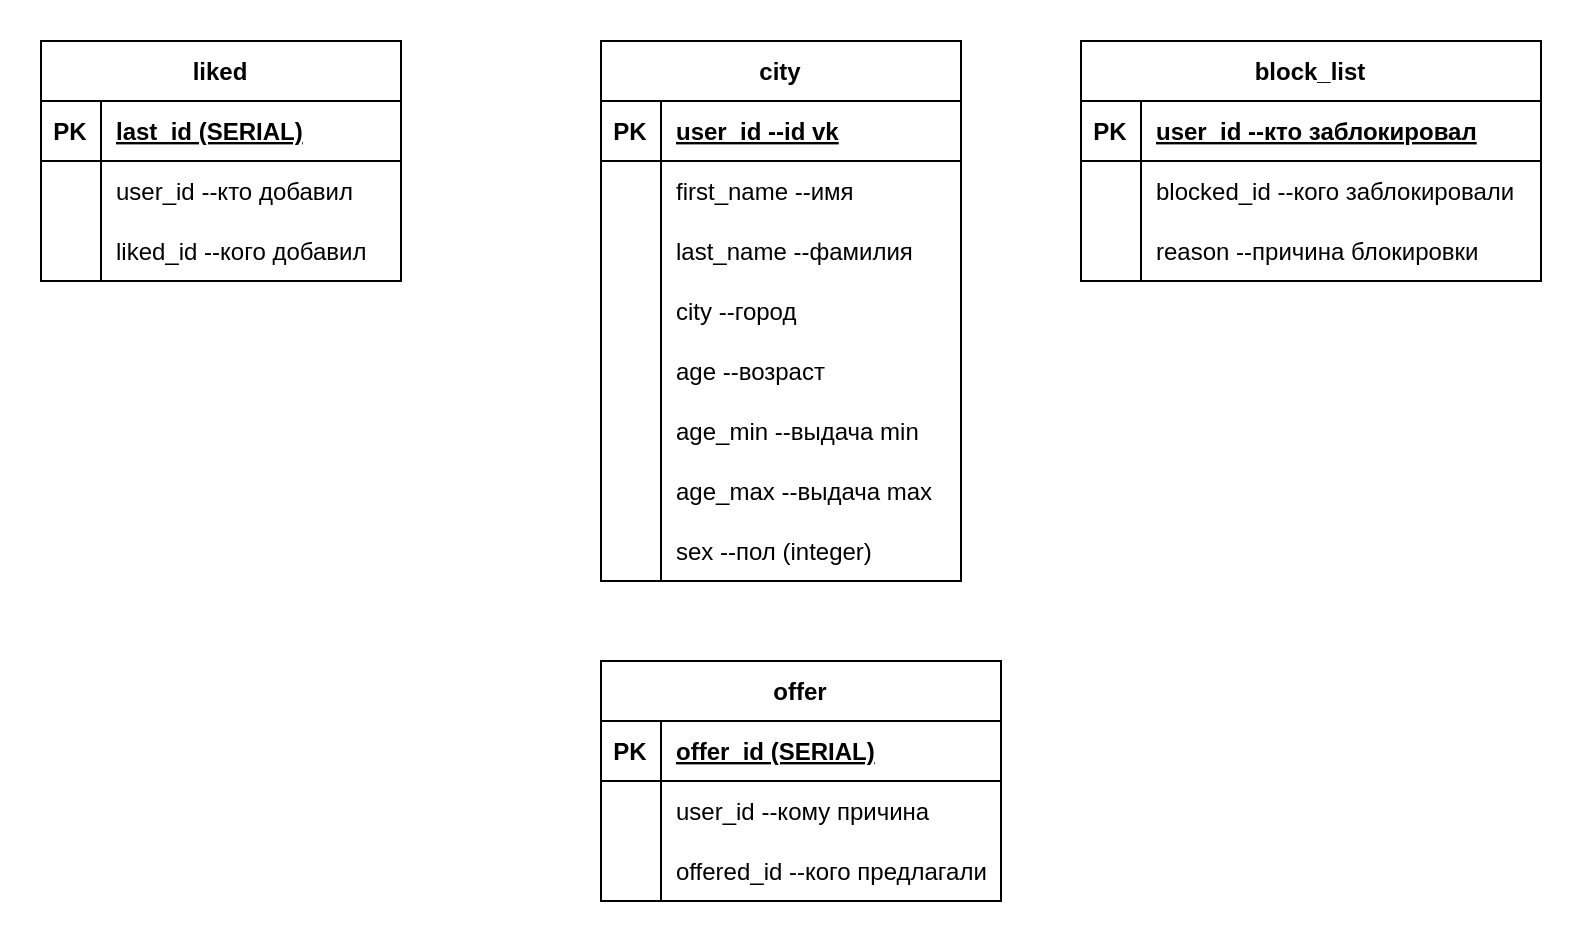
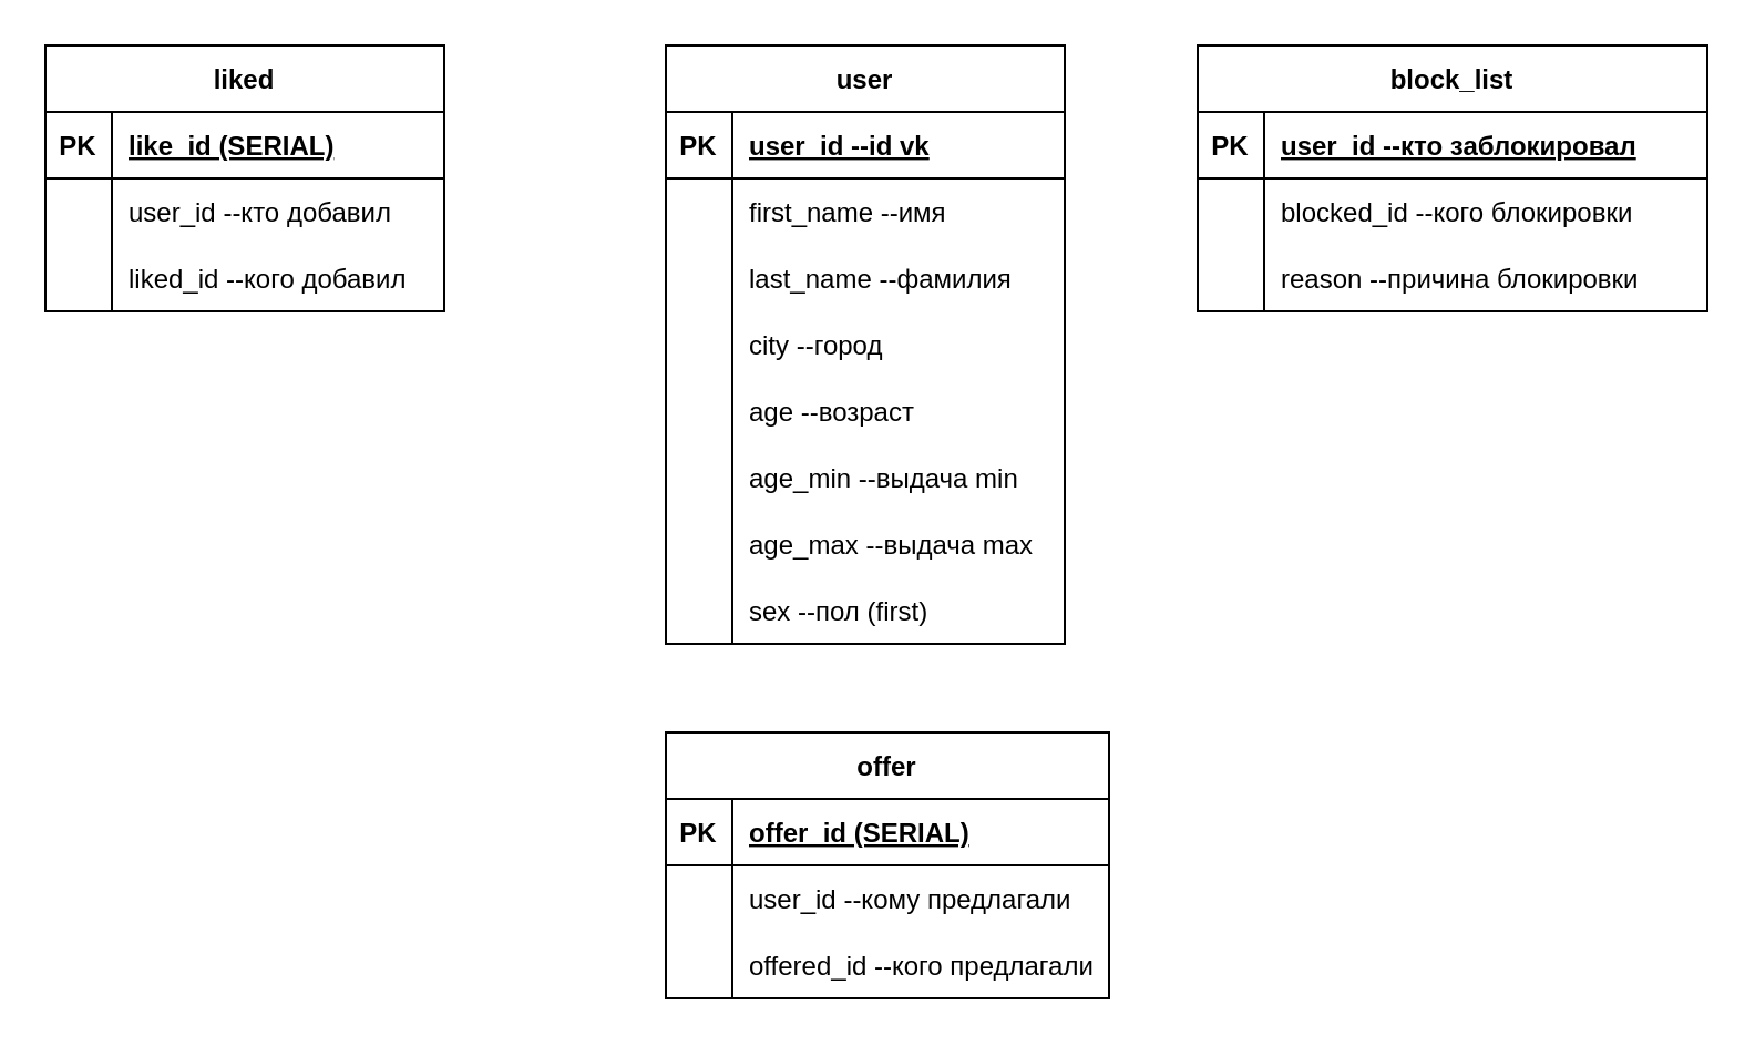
- <mxCell id="2" value="city" style="shape=table;startSize=30;container=1;collapsible=1;childLayout=tableLayout;fixedRows=1;rowLines=0;fontStyle=1;align=center;resizeLast=1;" vertex="1" parent="1"><mxGeometry x="300" y="20" width="180" height="270" as="geometry" /></mxCell>
+ <mxCell id="2" value="user" style="shape=table;startSize=30;container=1;collapsible=1;childLayout=tableLayout;fixedRows=1;rowLines=0;fontStyle=1;align=center;resizeLast=1;" vertex="1" parent="1"><mxGeometry x="300" y="20" width="180" height="270" as="geometry" /></mxCell>
- <mxCell id="40" value="last_id (SERIAL)" style="shape=partialRectangle;connectable=0;fillColor=none;top=0;left=0;bottom=0;right=0;align=left;spacingLeft=6;fontStyle=5;overflow=hidden;" vertex="1" parent="38"><mxGeometry x="30" width="150" height="30" as="geometry"><mxRectangle width="150" height="30" as="alternateBounds" /></mxGeometry></mxCell>
+ <mxCell id="40" value="like_id (SERIAL)" style="shape=partialRectangle;connectable=0;fillColor=none;top=0;left=0;bottom=0;right=0;align=left;spacingLeft=6;fontStyle=5;overflow=hidden;" vertex="1" parent="38"><mxGeometry x="30" width="150" height="30" as="geometry"><mxRectangle width="150" height="30" as="alternateBounds" /></mxGeometry></mxCell>
- <mxCell id="33" value="blocked_id --кого заблокировали" style="shape=partialRectangle;connectable=0;fillColor=none;top=0;left=0;bottom=0;right=0;align=left;spacingLeft=6;overflow=hidden;" vertex="1" parent="31"><mxGeometry x="30" width="200" height="30" as="geometry"><mxRectangle width="200" height="30" as="alternateBounds" /></mxGeometry></mxCell>
+ <mxCell id="33" value="blocked_id --кого блокировки" style="shape=partialRectangle;connectable=0;fillColor=none;top=0;left=0;bottom=0;right=0;align=left;spacingLeft=6;overflow=hidden;" vertex="1" parent="31"><mxGeometry x="30" width="200" height="30" as="geometry"><mxRectangle width="200" height="30" as="alternateBounds" /></mxGeometry></mxCell>
- <mxCell id="26" value="sex --пол (integer)" style="shape=partialRectangle;connectable=0;fillColor=none;top=0;left=0;bottom=0;right=0;align=left;spacingLeft=6;overflow=hidden;" vertex="1" parent="24"><mxGeometry x="30" width="150" height="30" as="geometry"><mxRectangle width="150" height="30" as="alternateBounds" /></mxGeometry></mxCell>
+ <mxCell id="26" value="sex --пол (first)" style="shape=partialRectangle;connectable=0;fillColor=none;top=0;left=0;bottom=0;right=0;align=left;spacingLeft=6;overflow=hidden;" vertex="1" parent="24"><mxGeometry x="30" width="150" height="30" as="geometry"><mxRectangle width="150" height="30" as="alternateBounds" /></mxGeometry></mxCell>
- <mxCell id="53" value="user_id --кому причина" style="shape=partialRectangle;connectable=0;fillColor=none;top=0;left=0;bottom=0;right=0;align=left;spacingLeft=6;overflow=hidden;" vertex="1" parent="51"><mxGeometry x="30" width="170" height="30" as="geometry"><mxRectangle width="170" height="30" as="alternateBounds" /></mxGeometry></mxCell>
+ <mxCell id="53" value="user_id --кому предлагали" style="shape=partialRectangle;connectable=0;fillColor=none;top=0;left=0;bottom=0;right=0;align=left;spacingLeft=6;overflow=hidden;" vertex="1" parent="51"><mxGeometry x="30" width="170" height="30" as="geometry"><mxRectangle width="170" height="30" as="alternateBounds" /></mxGeometry></mxCell>
